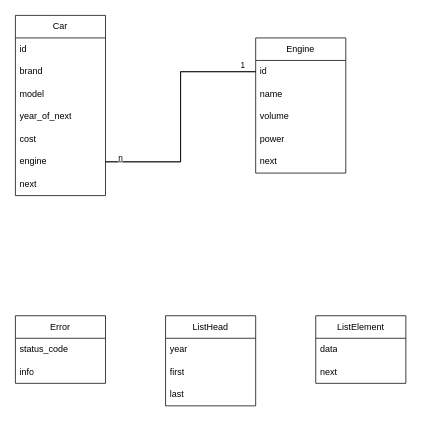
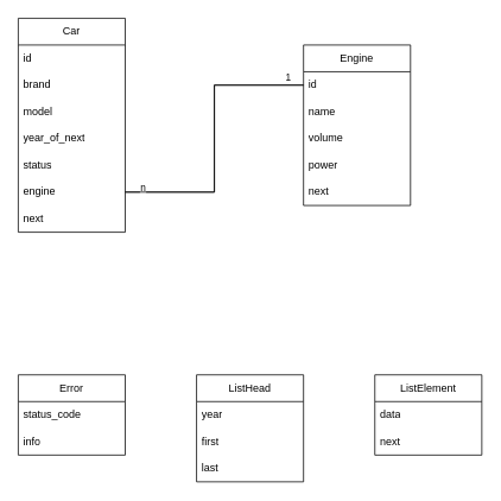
- <mxCell id="7" value="cost" style="text;strokeColor=none;fillColor=none;align=left;verticalAlign=middle;spacingLeft=4;spacingRight=4;overflow=hidden;points=[[0,0.5],[1,0.5]];portConstraint=eastwest;rotatable=0;whiteSpace=wrap;html=1;" parent="2" vertex="1"><mxGeometry y="150" width="120" height="30" as="geometry" /></mxCell>
+ <mxCell id="7" value="status" style="text;strokeColor=none;fillColor=none;align=left;verticalAlign=middle;spacingLeft=4;spacingRight=4;overflow=hidden;points=[[0,0.5],[1,0.5]];portConstraint=eastwest;rotatable=0;whiteSpace=wrap;html=1;" parent="2" vertex="1"><mxGeometry y="150" width="120" height="30" as="geometry" /></mxCell>
